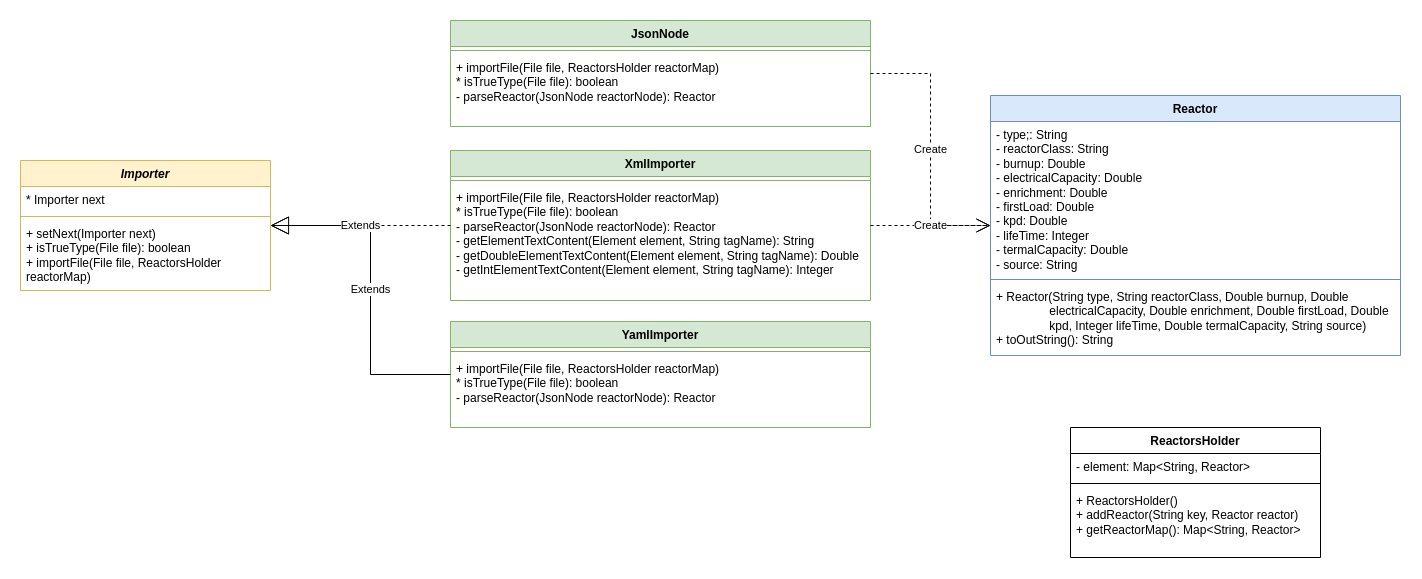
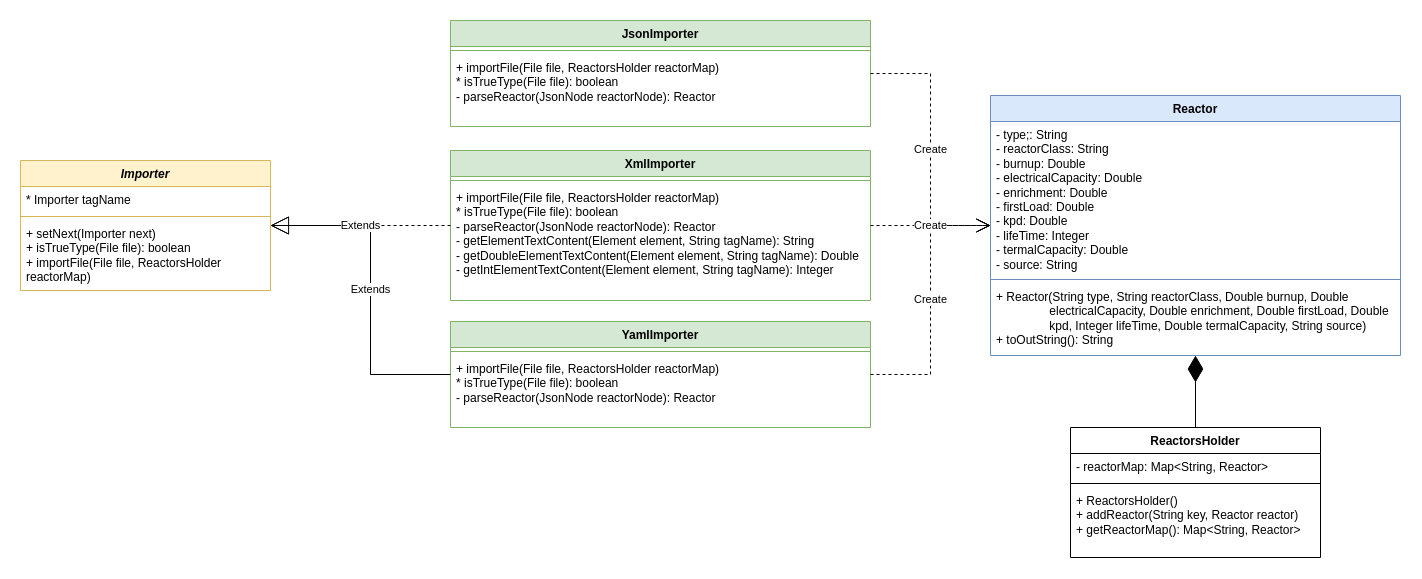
- <mxCell id="10" value="JsonNode" style="swimlane;fontStyle=1;align=center;verticalAlign=top;childLayout=stackLayout;horizontal=1;startSize=26;horizontalStack=0;resizeParent=1;resizeParentMax=0;resizeLast=0;collapsible=1;marginBottom=0;whiteSpace=wrap;html=1;fillColor=#d5e8d4;strokeColor=#82b366;" vertex="1" parent="1"><mxGeometry x="450" y="20" width="420" height="106" as="geometry" /></mxCell>
+ <mxCell id="10" value="JsonImporter" style="swimlane;fontStyle=1;align=center;verticalAlign=top;childLayout=stackLayout;horizontal=1;startSize=26;horizontalStack=0;resizeParent=1;resizeParentMax=0;resizeLast=0;collapsible=1;marginBottom=0;whiteSpace=wrap;html=1;fillColor=#d5e8d4;strokeColor=#82b366;" vertex="1" parent="1"><mxGeometry x="450" y="20" width="420" height="106" as="geometry" /></mxCell>
- <mxCell id="7" value="* Importer next" style="text;strokeColor=none;fillColor=none;align=left;verticalAlign=top;spacingLeft=4;spacingRight=4;overflow=hidden;rotatable=0;points=[[0,0.5],[1,0.5]];portConstraint=eastwest;whiteSpace=wrap;html=1;" vertex="1" parent="6"><mxGeometry y="26" width="250" height="26" as="geometry" /></mxCell>
+ <mxCell id="7" value="* Importer tagName" style="text;strokeColor=none;fillColor=none;align=left;verticalAlign=top;spacingLeft=4;spacingRight=4;overflow=hidden;rotatable=0;points=[[0,0.5],[1,0.5]];portConstraint=eastwest;whiteSpace=wrap;html=1;" vertex="1" parent="6"><mxGeometry y="26" width="250" height="26" as="geometry" /></mxCell>
+ <mxCell id="26" value="Create" style="endArrow=open;endSize=12;dashed=1;html=1;rounded=0;edgeStyle=orthogonalEdgeStyle;" edge="1" parent="1" source="16" target="2"><mxGeometry width="160" relative="1" as="geometry"><mxPoint x="508" y="136" as="sourcePoint" /><mxPoint x="100" y="270" as="targetPoint" /></mxGeometry></mxCell>
+ <mxCell id="28" value="" style="endArrow=diamondThin;endFill=1;endSize=24;html=1;rounded=0;" edge="1" parent="1" source="19" target="2"><mxGeometry width="160" relative="1" as="geometry"><mxPoint x="1370" y="400" as="sourcePoint" /><mxPoint x="1220" y="460" as="targetPoint" /></mxGeometry></mxCell>
- <mxCell id="20" value="- element: Map&amp;lt;String, Reactor&amp;gt;&amp;nbsp;" style="text;strokeColor=none;fillColor=none;align=left;verticalAlign=top;spacingLeft=4;spacingRight=4;overflow=hidden;rotatable=0;points=[[0,0.5],[1,0.5]];portConstraint=eastwest;whiteSpace=wrap;html=1;" vertex="1" parent="19"><mxGeometry y="26" width="250" height="26" as="geometry" /></mxCell>
+ <mxCell id="20" value="- reactorMap: Map&amp;lt;String, Reactor&amp;gt;&amp;nbsp;" style="text;strokeColor=none;fillColor=none;align=left;verticalAlign=top;spacingLeft=4;spacingRight=4;overflow=hidden;rotatable=0;points=[[0,0.5],[1,0.5]];portConstraint=eastwest;whiteSpace=wrap;html=1;" vertex="1" parent="19"><mxGeometry y="26" width="250" height="26" as="geometry" /></mxCell>
